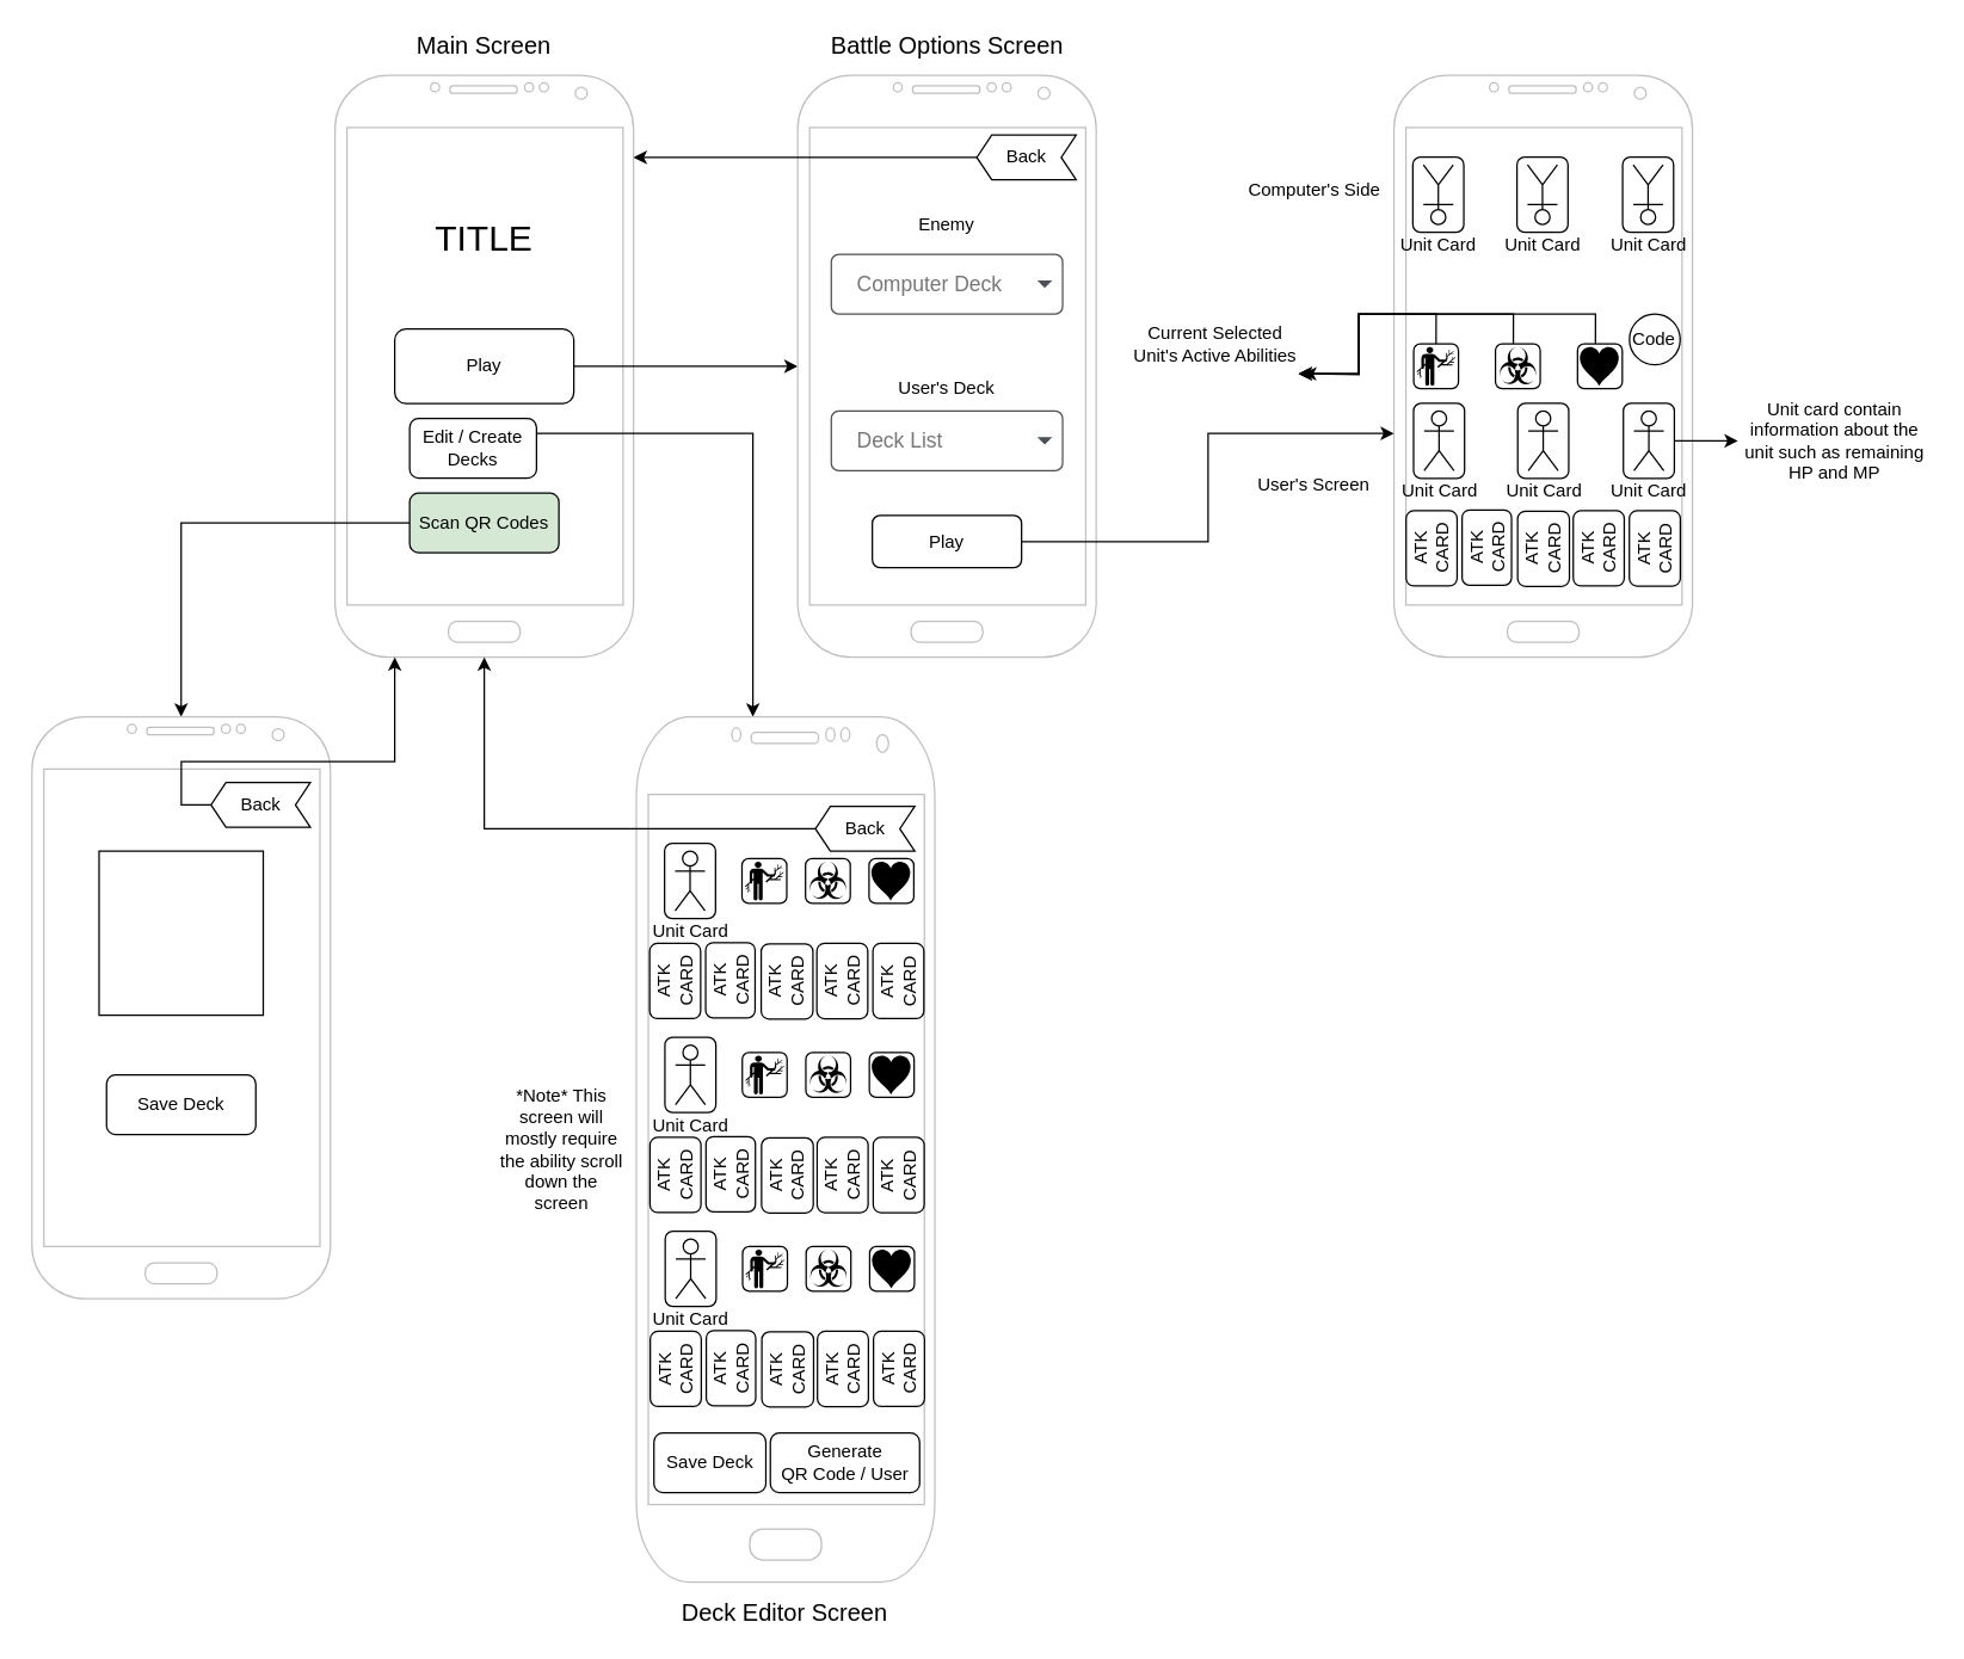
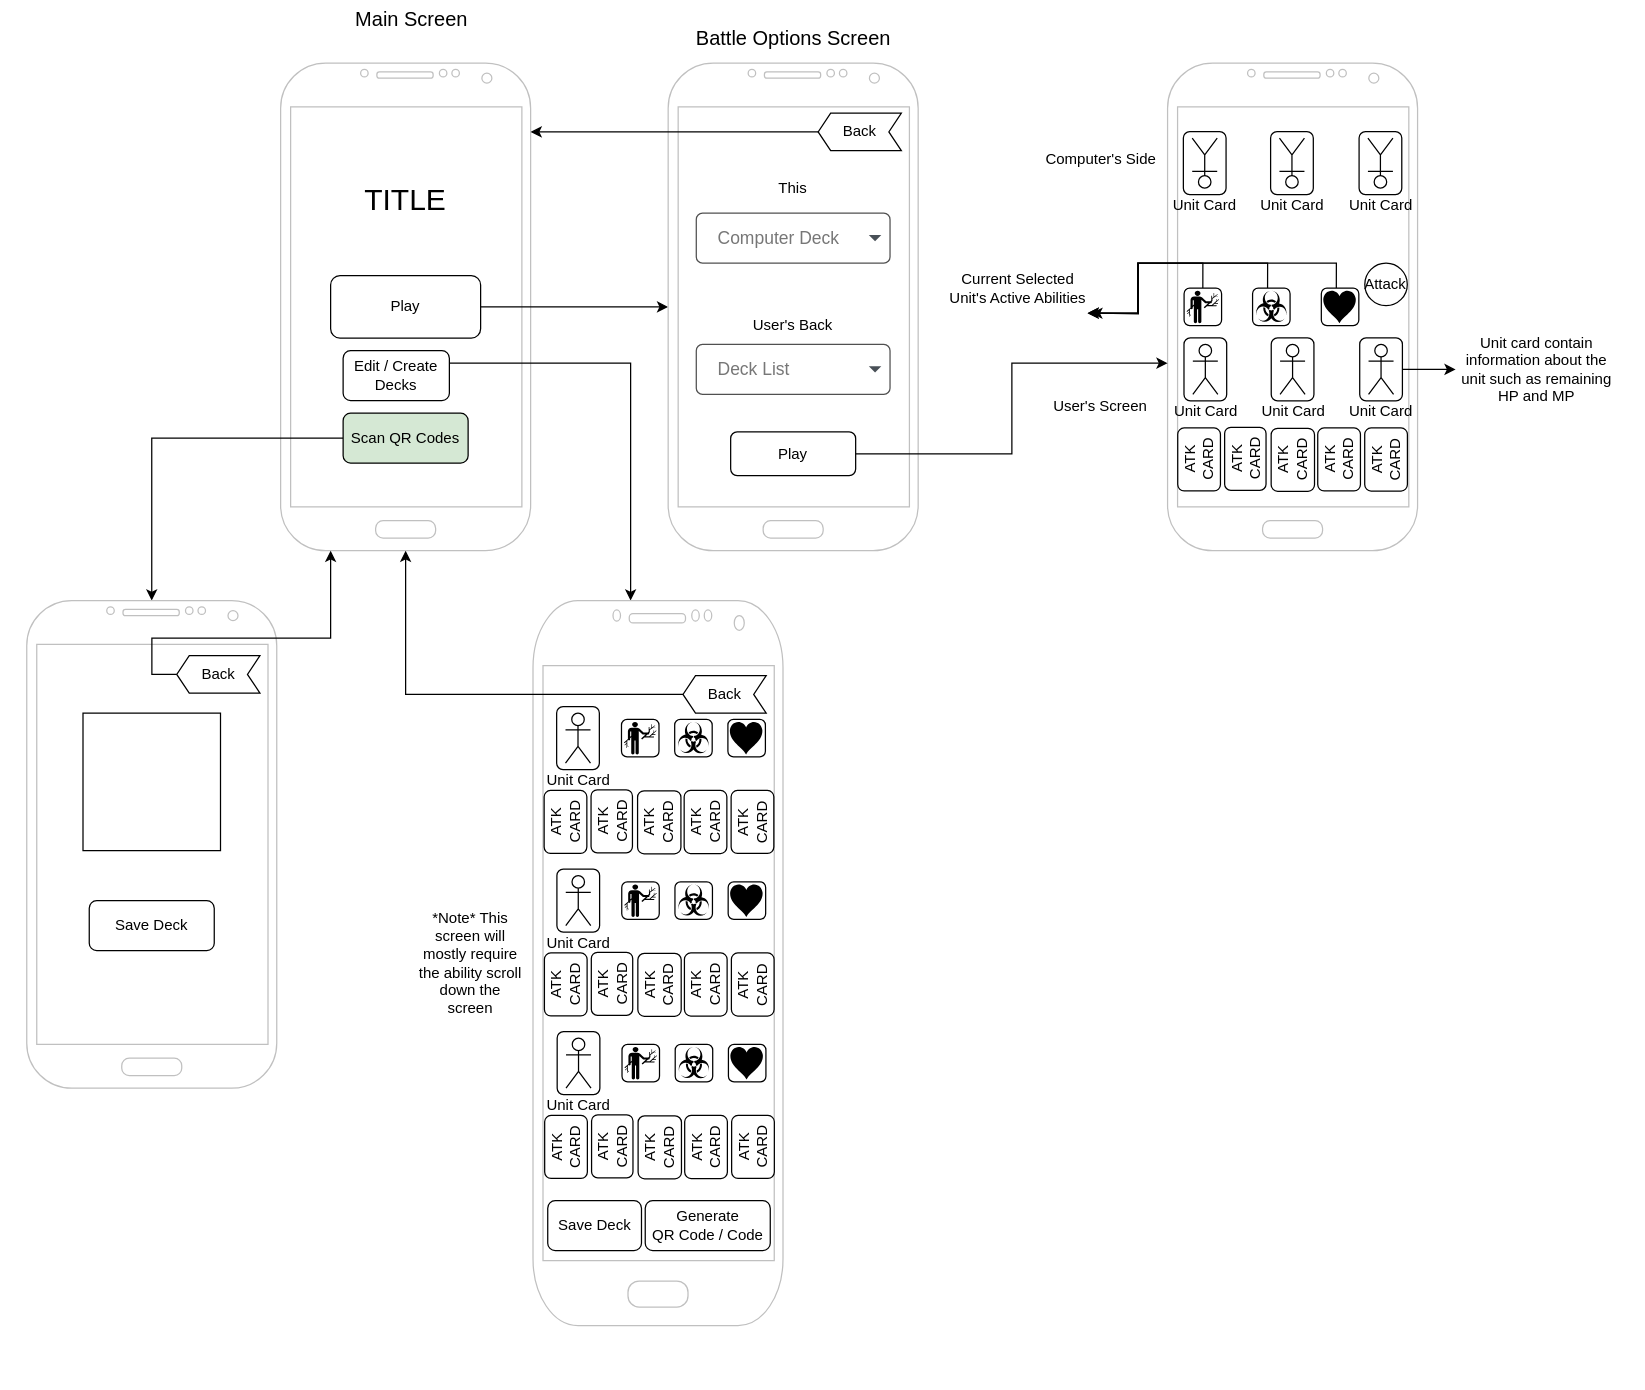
- <mxCell id="100" value="Main Screen" style="text;html=1;strokeColor=none;fillColor=none;align=center;verticalAlign=middle;whiteSpace=wrap;rounded=0;fontSize=16;" parent="1" vertex="1"><mxGeometry x="269" y="20" width="110" height="20" as="geometry" /></mxCell>
+ <mxCell id="100" value="Main Screen" style="text;html=1;strokeColor=none;fillColor=none;align=center;verticalAlign=middle;whiteSpace=wrap;rounded=0;fontSize=16;" parent="1" vertex="1"><mxGeometry x="274" y="5" width="110" height="20" as="geometry" /></mxCell>
- <mxCell id="90" value="Enemy" style="text;html=1;strokeColor=none;fillColor=none;align=center;verticalAlign=middle;whiteSpace=wrap;rounded=0;" parent="1" vertex="1"><mxGeometry x="614.03" y="140" width="40" height="20" as="geometry" /></mxCell>
+ <mxCell id="90" value="This" style="text;html=1;strokeColor=none;fillColor=none;align=center;verticalAlign=middle;whiteSpace=wrap;rounded=0;" parent="1" vertex="1"><mxGeometry x="614.03" y="140" width="40" height="20" as="geometry" /></mxCell>
- <mxCell id="67" value="Code" style="ellipse;whiteSpace=wrap;html=1;aspect=fixed;" parent="1" vertex="1"><mxGeometry x="1091.34" y="210" width="34" height="34" as="geometry" /></mxCell>
+ <mxCell id="67" value="Attack" style="ellipse;whiteSpace=wrap;html=1;aspect=fixed;" parent="1" vertex="1"><mxGeometry x="1091.34" y="210" width="34" height="34" as="geometry" /></mxCell>
- <mxCell id="91" value="User's Deck" style="text;html=1;strokeColor=none;fillColor=none;align=center;verticalAlign=middle;whiteSpace=wrap;rounded=0;" parent="1" vertex="1"><mxGeometry x="595.08" y="250" width="77.91" height="20" as="geometry" /></mxCell>
+ <mxCell id="91" value="User's Back" style="text;html=1;strokeColor=none;fillColor=none;align=center;verticalAlign=middle;whiteSpace=wrap;rounded=0;" parent="1" vertex="1"><mxGeometry x="595.08" y="250" width="77.91" height="20" as="geometry" /></mxCell>
- <mxCell id="52" value="&lt;div&gt;Generate &lt;br&gt;&lt;/div&gt;&lt;div&gt;QR Code / User&lt;/div&gt;" style="rounded=1;whiteSpace=wrap;html=1;" parent="1" vertex="1"><mxGeometry x="515.69" y="960" width="100.02" height="40" as="geometry" /></mxCell>
+ <mxCell id="52" value="&lt;div&gt;Generate &lt;br&gt;&lt;/div&gt;&lt;div&gt;QR Code / Code&lt;/div&gt;" style="rounded=1;whiteSpace=wrap;html=1;" parent="1" vertex="1"><mxGeometry x="515.69" y="960" width="100.02" height="40" as="geometry" /></mxCell>
- <mxCell id="102" value="Deck Editor Screen" style="text;html=1;strokeColor=none;fillColor=none;align=center;verticalAlign=middle;whiteSpace=wrap;rounded=0;fontSize=16;" parent="1" vertex="1"><mxGeometry x="443.42" y="1070" width="164.97" height="20" as="geometry" /></mxCell>
